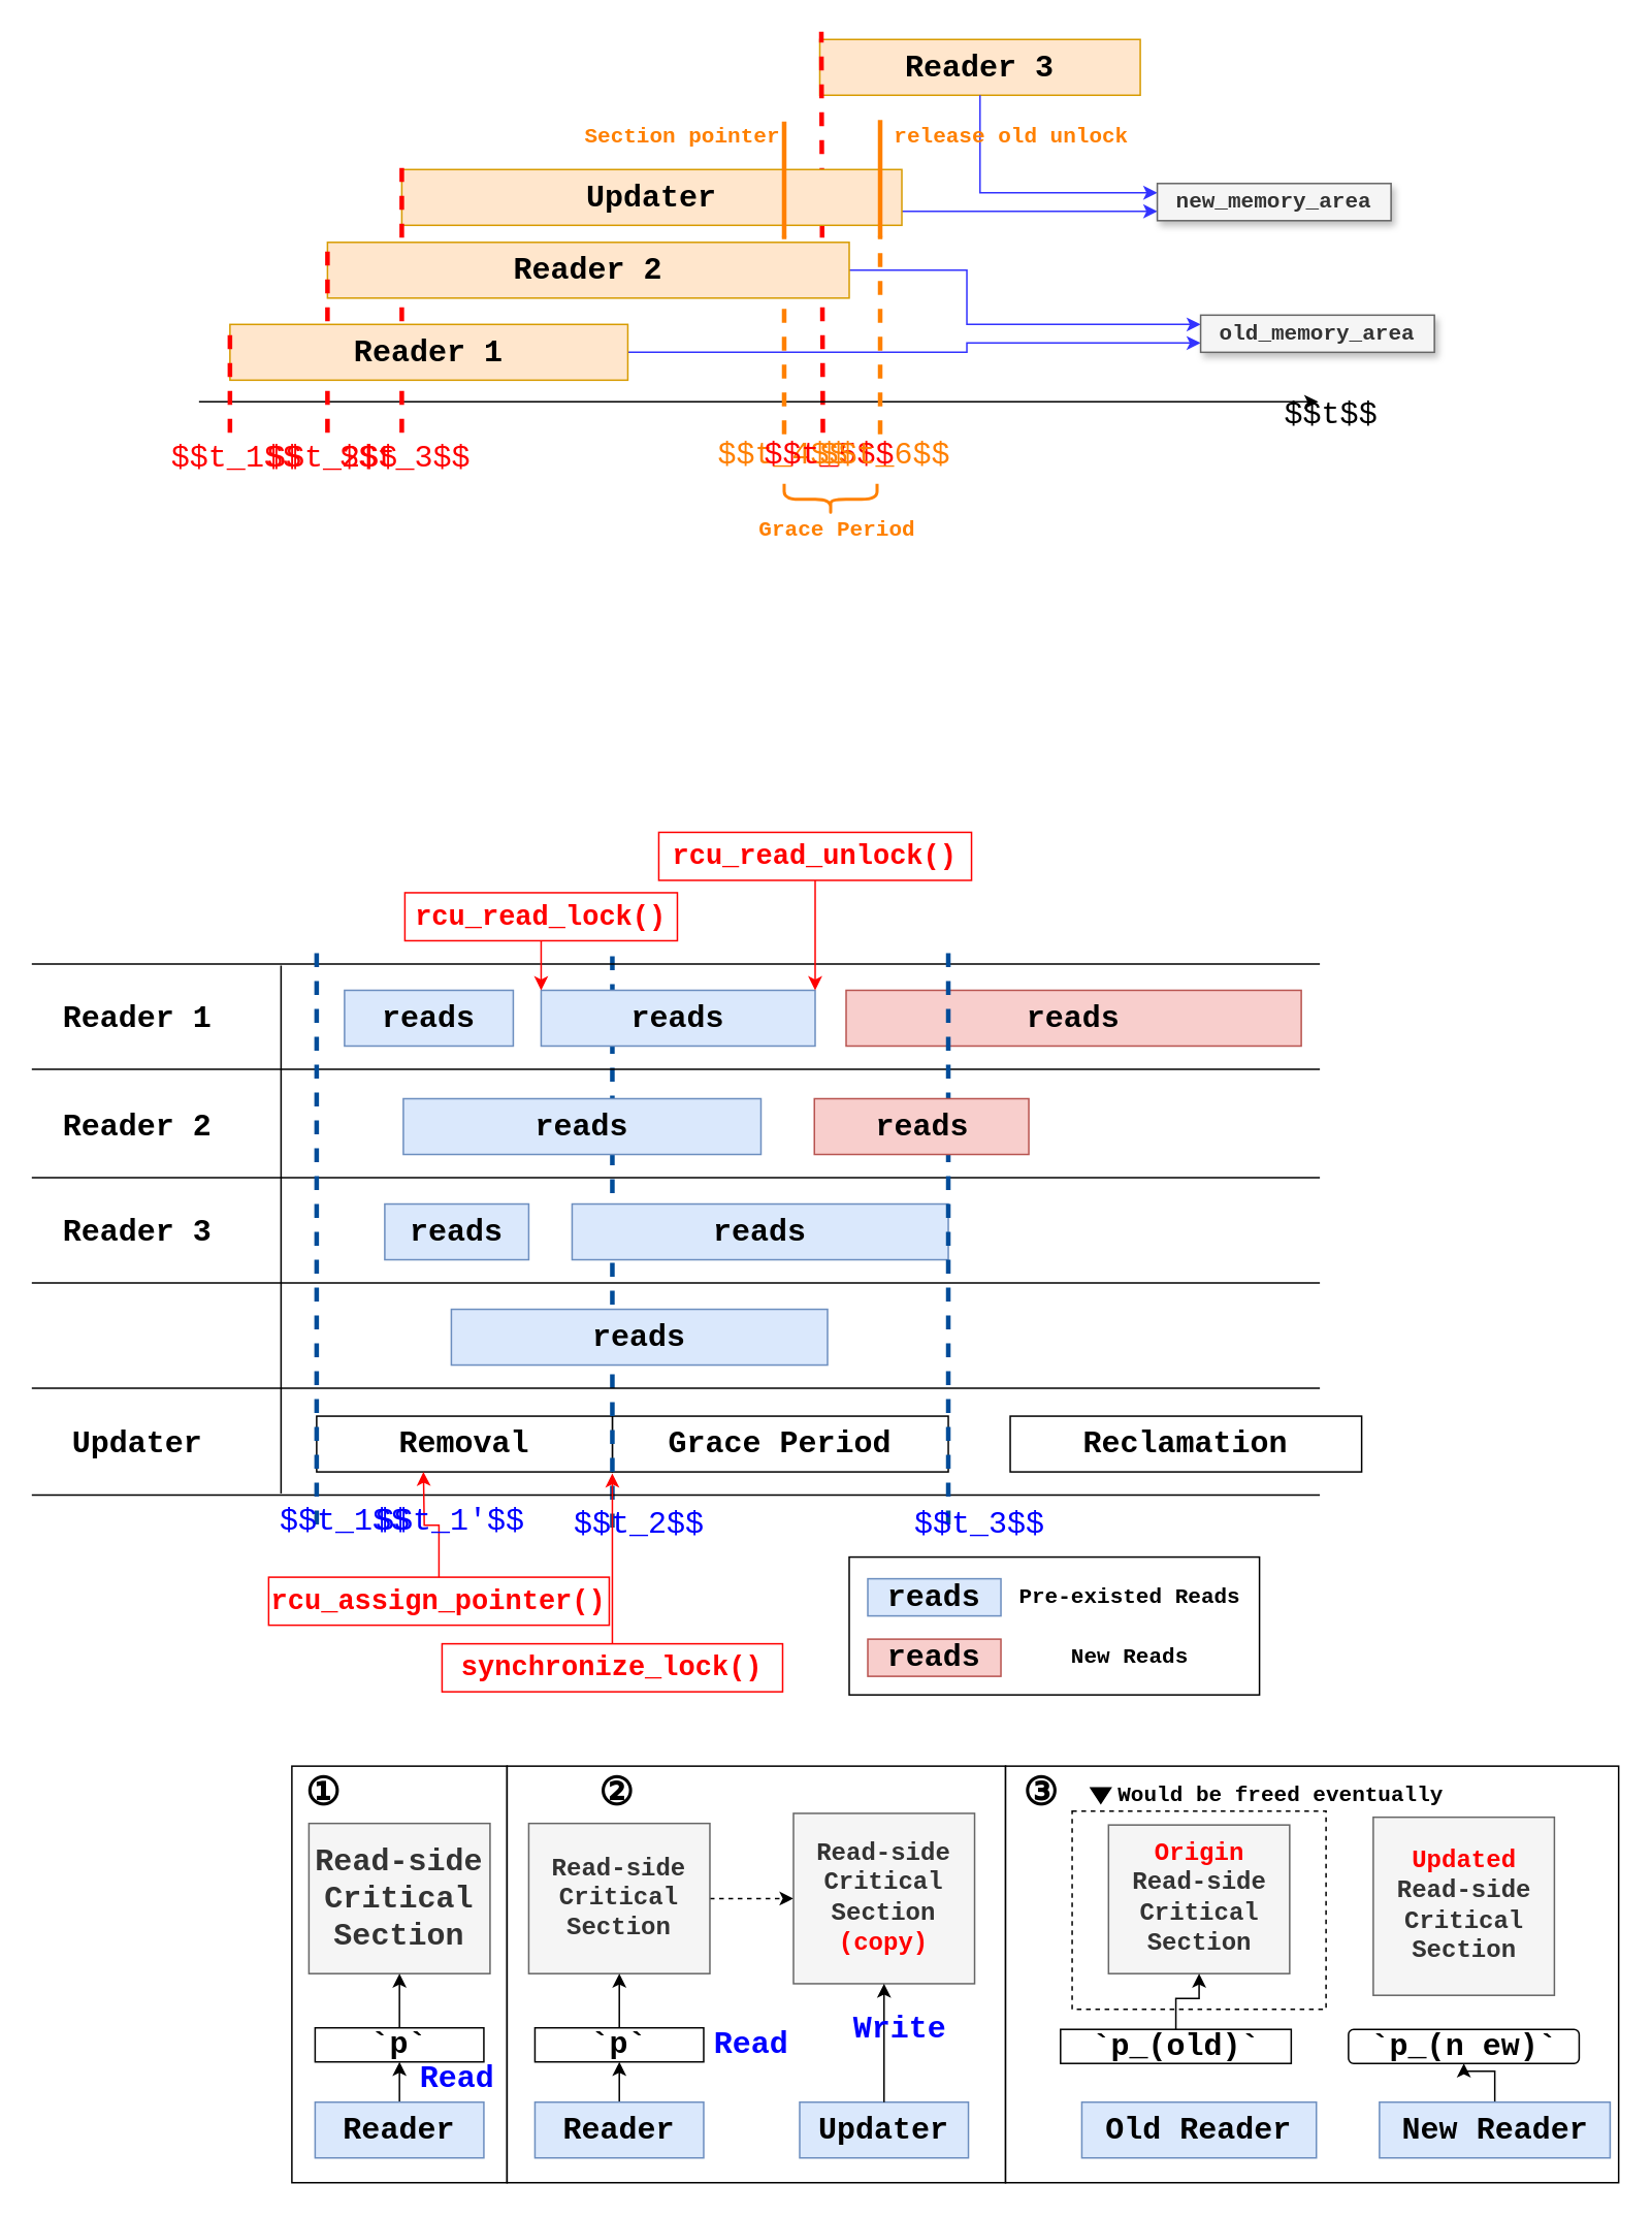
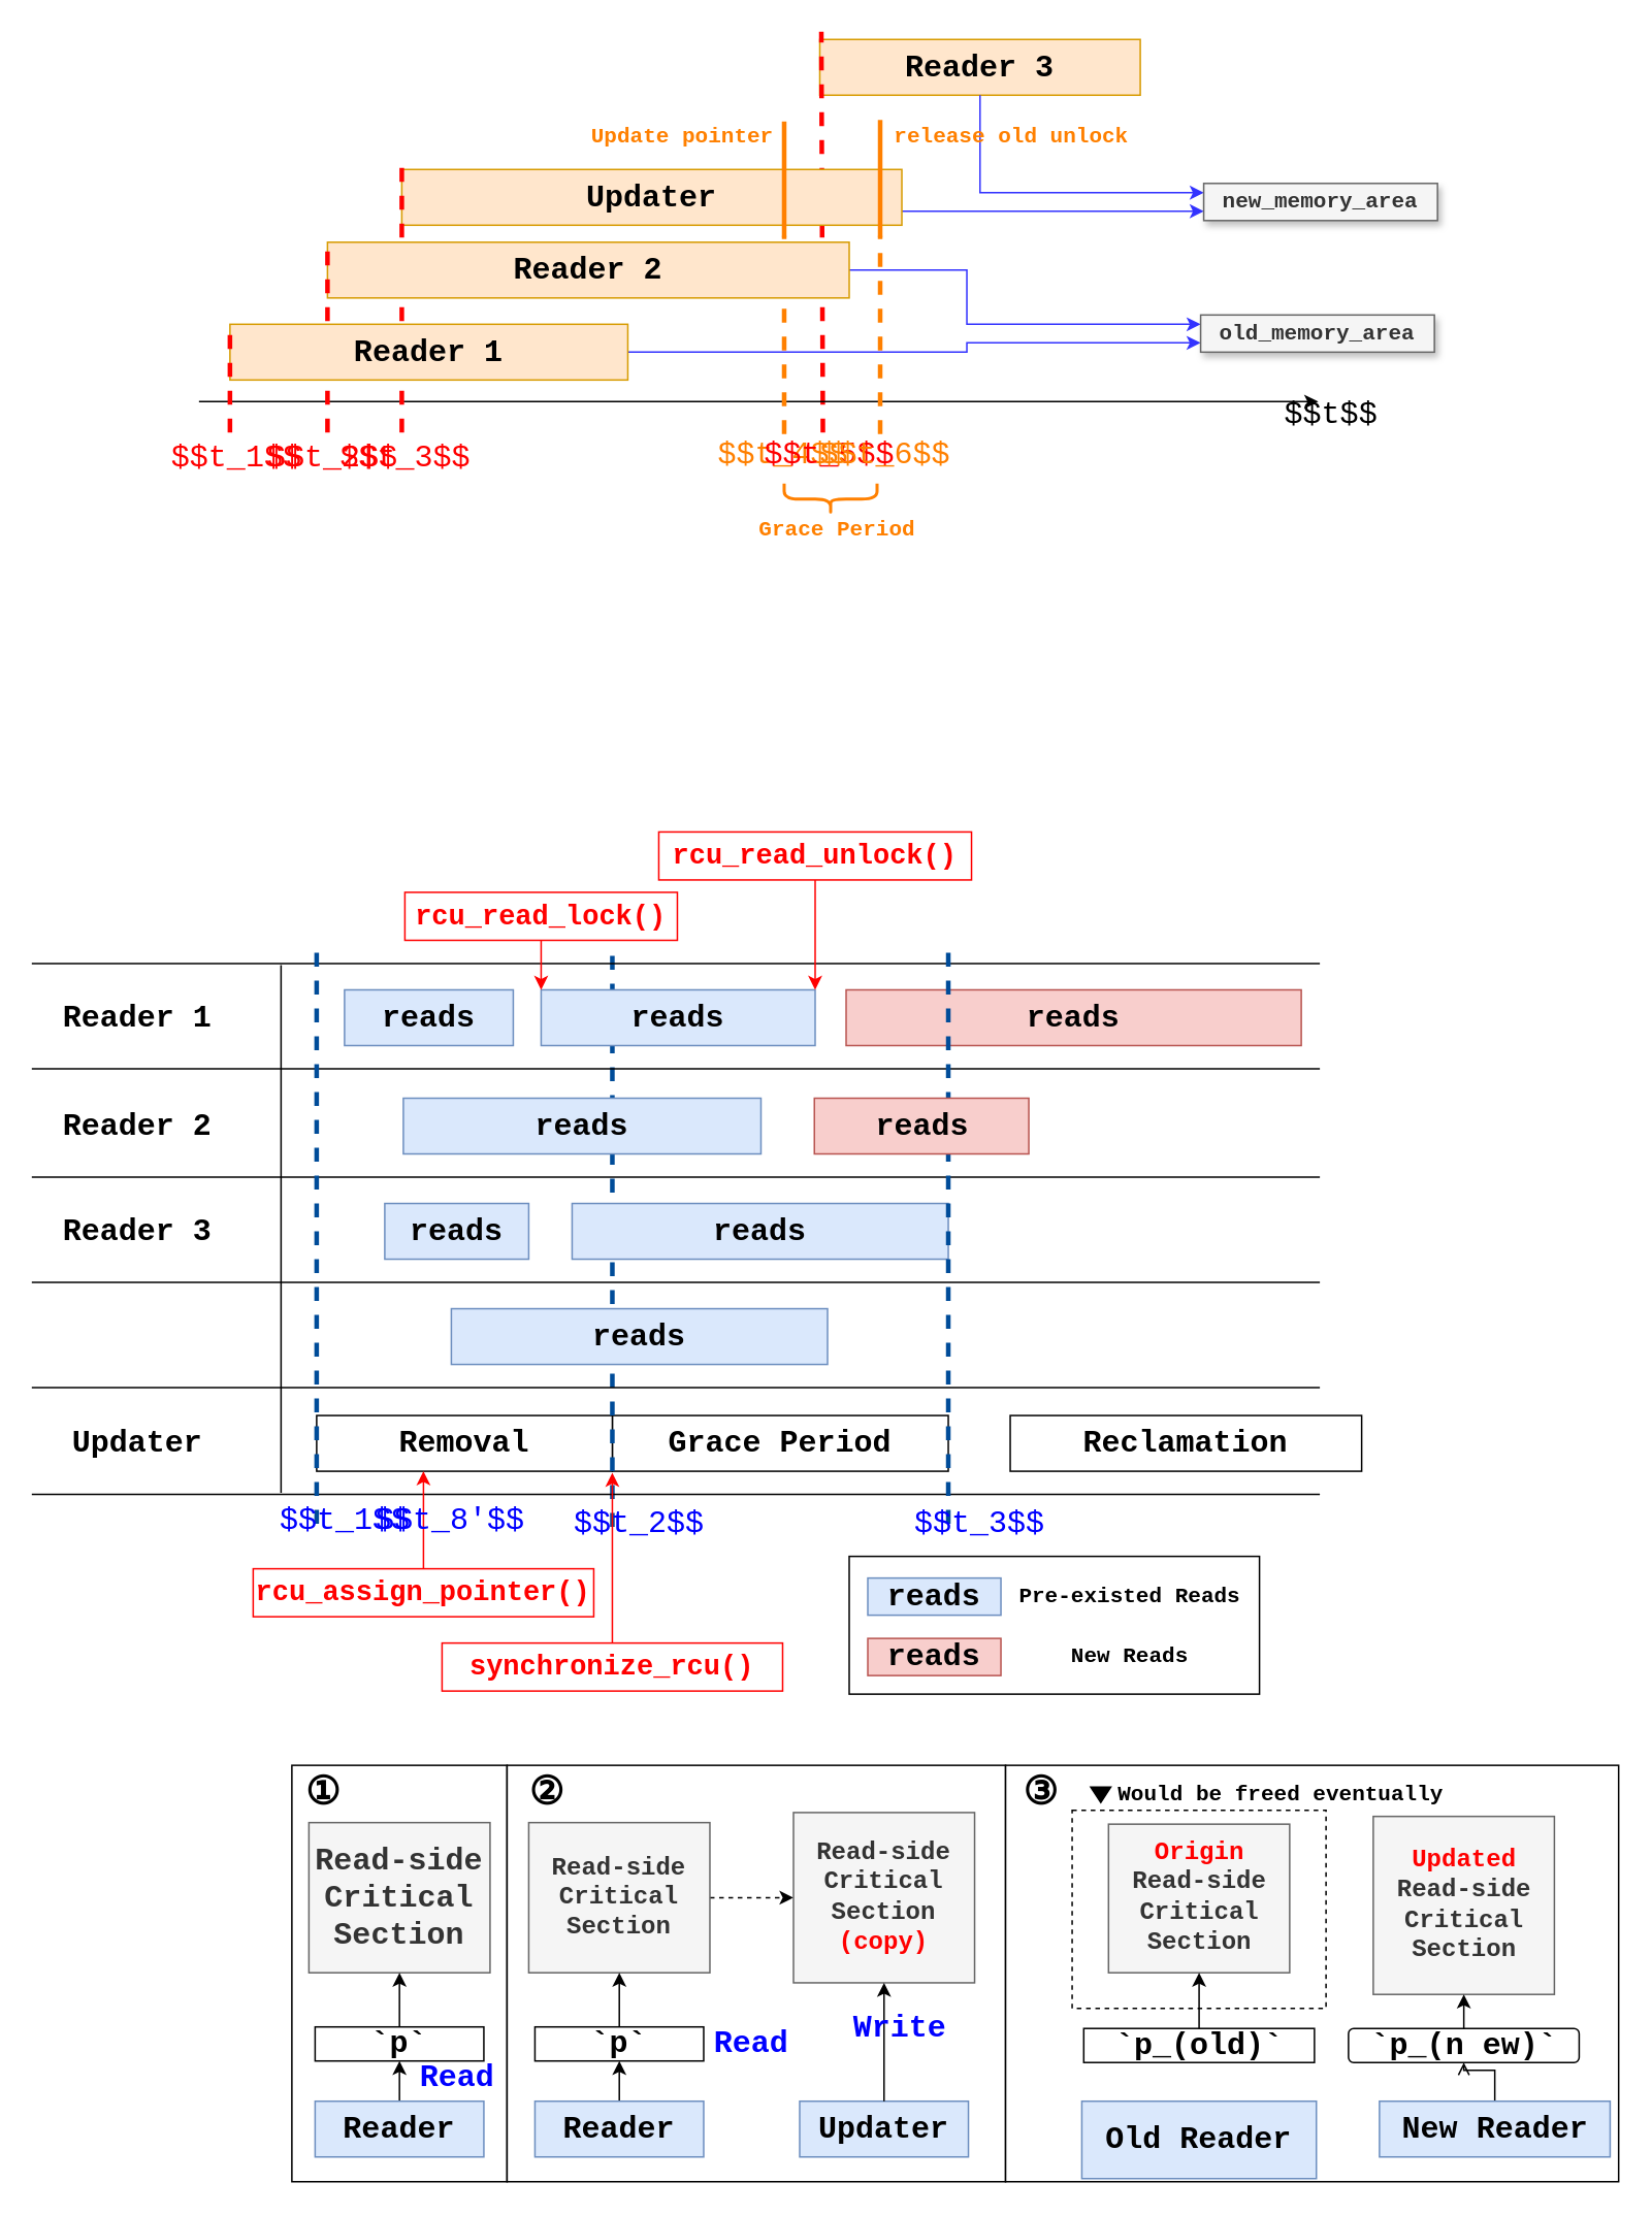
- <mxCell id="33" value="&lt;b&gt;&lt;font style=&quot;font-size: 14px&quot;&gt;Section pointer&lt;/font&gt;&lt;/b&gt;" style="text;html=1;strokeColor=none;fillColor=none;align=center;verticalAlign=middle;whiteSpace=wrap;rounded=0;shadow=1;fontFamily=Courier New;fontColor=#FF8000;" parent="1" vertex="1"><mxGeometry x="373" y="78" width="135" height="20" as="geometry" /></mxCell>
+ <mxCell id="33" value="&lt;b&gt;&lt;font style=&quot;font-size: 14px&quot;&gt;Update pointer&lt;/font&gt;&lt;/b&gt;" style="text;html=1;strokeColor=none;fillColor=none;align=center;verticalAlign=middle;whiteSpace=wrap;rounded=0;shadow=1;fontFamily=Courier New;fontColor=#FF8000;" parent="1" vertex="1"><mxGeometry x="373" y="78" width="135" height="20" as="geometry" /></mxCell>
- <mxCell id="20" value="&lt;font size=&quot;1&quot;&gt;&lt;b style=&quot;font-size: 14px&quot;&gt;new_memory_area&lt;/b&gt;&lt;/font&gt;" style="rounded=0;whiteSpace=wrap;html=1;fillColor=#f5f5f5;strokeColor=#666666;fontColor=#333333;shadow=1;fontFamily=Courier New;" parent="1" vertex="1"><mxGeometry x="747" y="118" width="151" height="24" as="geometry" /></mxCell>
+ <mxCell id="20" value="&lt;font size=&quot;1&quot;&gt;&lt;b style=&quot;font-size: 14px&quot;&gt;new_memory_area&lt;/b&gt;&lt;/font&gt;" style="rounded=0;whiteSpace=wrap;html=1;fillColor=#f5f5f5;strokeColor=#666666;fontColor=#333333;shadow=1;fontFamily=Courier New;" parent="1" vertex="1"><mxGeometry x="777" y="118" width="151" height="24" as="geometry" /></mxCell>
- <mxCell id="77" value="&lt;font style=&quot;font-size: 20px&quot;&gt;$$t_1'$$&lt;/font&gt;" style="text;html=1;strokeColor=none;fillColor=none;align=center;verticalAlign=middle;whiteSpace=wrap;rounded=0;shadow=1;fontFamily=Courier New;fontColor=#0000FF;" vertex="1" parent="1"><mxGeometry x="261" y="957" width="59" height="49" as="geometry" /></mxCell>
+ <mxCell id="77" value="&lt;font style=&quot;font-size: 20px&quot;&gt;$$t_8'$$&lt;/font&gt;" style="text;html=1;strokeColor=none;fillColor=none;align=center;verticalAlign=middle;whiteSpace=wrap;rounded=0;shadow=1;fontFamily=Courier New;fontColor=#0000FF;" vertex="1" parent="1"><mxGeometry x="261" y="957" width="59" height="49" as="geometry" /></mxCell>
- <mxCell id="66" value="&lt;font size=&quot;1&quot;&gt;&lt;b style=&quot;font-size: 18px&quot;&gt;rcu_assign_pointer()&lt;/b&gt;&lt;/font&gt;" style="text;html=1;fillColor=none;align=center;verticalAlign=middle;whiteSpace=wrap;rounded=0;shadow=0;fontFamily=Courier New;fontColor=#FF0000;strokeColor=#FF0000;" vertex="1" parent="1"><mxGeometry x="173" y="1018" width="220" height="31" as="geometry" /></mxCell>
+ <mxCell id="66" value="&lt;font size=&quot;1&quot;&gt;&lt;b style=&quot;font-size: 18px&quot;&gt;rcu_assign_pointer()&lt;/b&gt;&lt;/font&gt;" style="text;html=1;fillColor=none;align=center;verticalAlign=middle;whiteSpace=wrap;rounded=0;shadow=0;fontFamily=Courier New;fontColor=#FF0000;strokeColor=#FF0000;" vertex="1" parent="1"><mxGeometry x="163" y="1013" width="220" height="31" as="geometry" /></mxCell>
- <mxCell id="68" value="&lt;font size=&quot;1&quot;&gt;&lt;b style=&quot;font-size: 18px&quot;&gt;synchronize_lock()&lt;/b&gt;&lt;/font&gt;" style="text;html=1;fillColor=none;align=center;verticalAlign=middle;whiteSpace=wrap;rounded=0;shadow=0;fontFamily=Courier New;fontColor=#FF0000;strokeColor=#FF0000;" vertex="1" parent="1"><mxGeometry x="285" y="1061" width="220" height="31" as="geometry" /></mxCell>
+ <mxCell id="68" value="&lt;font size=&quot;1&quot;&gt;&lt;b style=&quot;font-size: 18px&quot;&gt;synchronize_rcu()&lt;/b&gt;&lt;/font&gt;" style="text;html=1;fillColor=none;align=center;verticalAlign=middle;whiteSpace=wrap;rounded=0;shadow=0;fontFamily=Courier New;fontColor=#FF0000;strokeColor=#FF0000;" vertex="1" parent="1"><mxGeometry x="285" y="1061" width="220" height="31" as="geometry" /></mxCell>
- <mxCell id="106" value="&lt;b&gt;&lt;font style=&quot;font-size: 25px&quot;&gt;②&lt;/font&gt;&lt;/b&gt;" style="text;html=1;strokeColor=none;fillColor=none;align=center;verticalAlign=middle;whiteSpace=wrap;rounded=0;shadow=1;fontFamily=Courier New;" vertex="1" parent="1"><mxGeometry x="383" y="1149" width="29.5" height="20" as="geometry" /></mxCell>
+ <mxCell id="106" value="&lt;b&gt;&lt;font style=&quot;font-size: 25px&quot;&gt;②&lt;/font&gt;&lt;/b&gt;" style="text;html=1;strokeColor=none;fillColor=none;align=center;verticalAlign=middle;whiteSpace=wrap;rounded=0;shadow=1;fontFamily=Courier New;" vertex="1" parent="1"><mxGeometry x="338" y="1149" width="29.5" height="20" as="geometry" /></mxCell>
+ <mxCell id="102" style="edgeStyle=orthogonalEdgeStyle;rounded=0;orthogonalLoop=1;jettySize=auto;html=1;strokeColor=#000000;fontColor=#0000FF;" edge="1" parent="1" source="103" target="101"><mxGeometry relative="1" as="geometry" /></mxCell>
- <mxCell id="98" value="&lt;font style=&quot;font-size: 20px&quot;&gt;&lt;b&gt;`p_(old)`&lt;/b&gt;&lt;/font&gt;" style="rounded=0;whiteSpace=wrap;html=1;fontFamily=Courier New;" vertex="1" parent="1"><mxGeometry x="684.5" y="1310" width="149" height="22" as="geometry" /></mxCell>
+ <mxCell id="98" value="&lt;font style=&quot;font-size: 20px&quot;&gt;&lt;b&gt;`p_(old)`&lt;/b&gt;&lt;/font&gt;" style="rounded=0;whiteSpace=wrap;html=1;fontFamily=Courier New;" vertex="1" parent="1"><mxGeometry x="699.5" y="1310" width="149" height="22" as="geometry" /></mxCell>
- <mxCell id="99" style="edgeStyle=orthogonalEdgeStyle;rounded=0;orthogonalLoop=1;jettySize=auto;html=1;entryX=0.5;entryY=1;entryDx=0;entryDy=0;strokeColor=#000000;fontColor=#0000FF;" edge="1" parent="1" source="100" target="103"><mxGeometry relative="1" as="geometry" /></mxCell>
+ <mxCell id="99" style="edgeStyle=orthogonalEdgeStyle;rounded=0;orthogonalLoop=1;jettySize=auto;html=1;entryX=0.5;entryY=1;entryDx=0;entryDy=0;strokeColor=#000000;fontColor=#0000FF;endArrow=open;" edge="1" parent="1" source="100" target="103"><mxGeometry relative="1" as="geometry" /></mxCell>
- <mxCell id="95" value="&lt;font style=&quot;font-size: 20px&quot;&gt;&lt;b&gt;Old Reader&lt;/b&gt;&lt;/font&gt;" style="rounded=0;whiteSpace=wrap;html=1;fontFamily=Courier New;fillColor=#dae8fc;strokeColor=#6c8ebf;" vertex="1" parent="1"><mxGeometry x="698.25" y="1357" width="151.5" height="36" as="geometry" /></mxCell>
+ <mxCell id="95" value="&lt;font style=&quot;font-size: 20px&quot;&gt;&lt;b&gt;Old Reader&lt;/b&gt;&lt;/font&gt;" style="rounded=0;whiteSpace=wrap;html=1;fontFamily=Courier New;fillColor=#dae8fc;strokeColor=#6c8ebf;" vertex="1" parent="1"><mxGeometry x="698.25" y="1357" width="151.5" height="50" as="geometry" /></mxCell>
